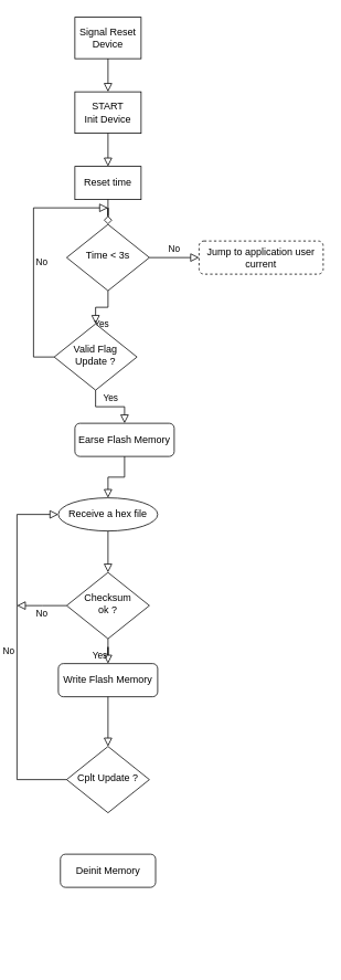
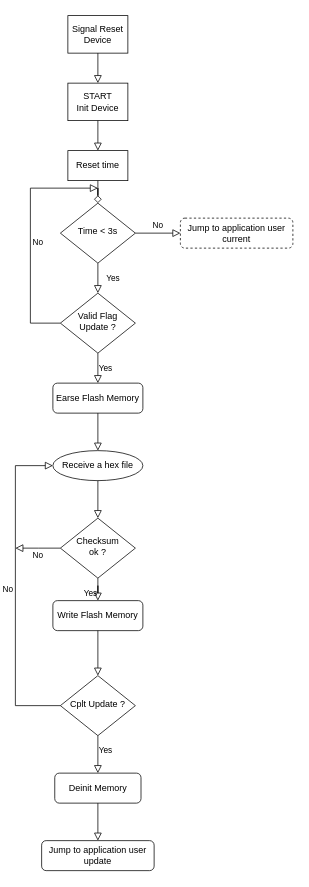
- <mxCell id="11" value="Valid Flag&lt;br&gt;Update ?" style="rhombus;whiteSpace=wrap;html=1;shadow=0;fontFamily=Helvetica;fontSize=12;align=center;strokeWidth=1;spacing=6;spacingTop=-4;" vertex="1" parent="1"><mxGeometry x="65" y="390" width="100" height="80" as="geometry" /></mxCell>
+ <mxCell id="11" value="Valid Flag&lt;br&gt;Update ?" style="rhombus;whiteSpace=wrap;html=1;shadow=0;fontFamily=Helvetica;fontSize=12;align=center;strokeWidth=1;spacing=6;spacingTop=-4;" vertex="1" parent="1"><mxGeometry x="80" y="390" width="100" height="80" as="geometry" /></mxCell>
- <mxCell id="12" value="Earse Flash Memory" style="rounded=1;whiteSpace=wrap;html=1;fontSize=12;glass=0;strokeWidth=1;shadow=0;" vertex="1" parent="1"><mxGeometry x="90" y="510" width="120" height="40" as="geometry" /></mxCell>
+ <mxCell id="12" value="Earse Flash Memory" style="rounded=1;whiteSpace=wrap;html=1;fontSize=12;glass=0;strokeWidth=1;shadow=0;" vertex="1" parent="1"><mxGeometry x="70" y="510" width="120" height="40" as="geometry" /></mxCell>
+ <mxCell id="24" value="Yes" style="rounded=0;html=1;jettySize=auto;orthogonalLoop=1;fontSize=11;endArrow=block;endFill=0;endSize=8;strokeWidth=1;shadow=0;labelBackgroundColor=none;edgeStyle=orthogonalEdgeStyle;exitX=0.5;exitY=1;exitDx=0;exitDy=0;entryX=0.5;entryY=0;entryDx=0;entryDy=0;" edge="1" parent="1" source="22" target="25"><mxGeometry x="-0.208" y="10" relative="1" as="geometry"><mxPoint as="offset" /><mxPoint x="129.71" y="1090" as="sourcePoint" /><mxPoint x="130" y="1140" as="targetPoint" /></mxGeometry></mxCell>
+ <mxCell id="27" value="" style="rounded=0;html=1;jettySize=auto;orthogonalLoop=1;fontSize=11;endArrow=block;endFill=0;endSize=8;strokeWidth=1;shadow=0;labelBackgroundColor=none;edgeStyle=orthogonalEdgeStyle;exitX=0.5;exitY=1;exitDx=0;exitDy=0;entryX=0.5;entryY=0;entryDx=0;entryDy=0;" edge="1" parent="1" source="25" target="26"><mxGeometry x="-0.208" y="10" relative="1" as="geometry"><mxPoint as="offset" /><mxPoint x="129.76" y="1190" as="sourcePoint" /><mxPoint x="129.76" y="1260" as="targetPoint" /></mxGeometry></mxCell>
+ <mxCell id="26" value="Jump to application user&lt;br&gt;update" style="rounded=1;whiteSpace=wrap;html=1;fontSize=12;glass=0;strokeWidth=1;shadow=0;" vertex="1" parent="1"><mxGeometry x="55" y="1120" width="150" height="40" as="geometry" /></mxCell>
